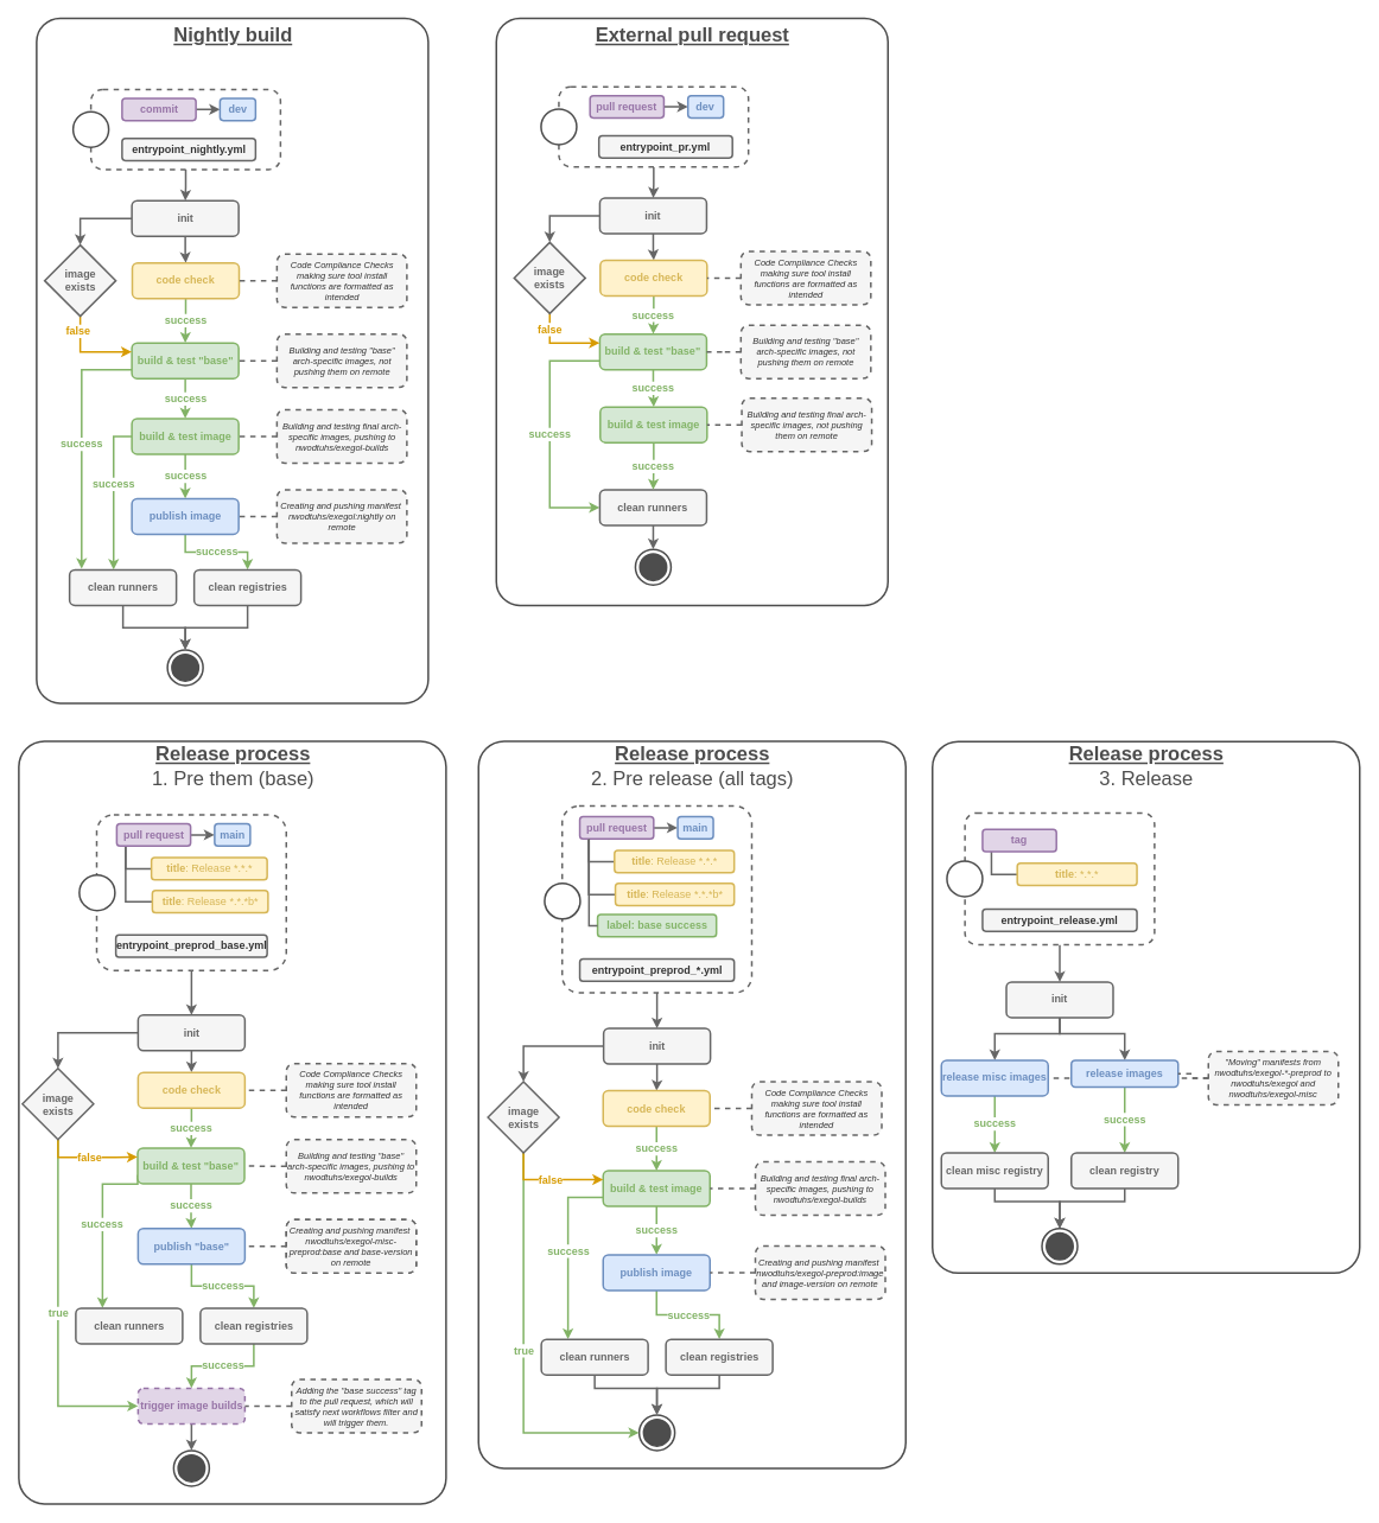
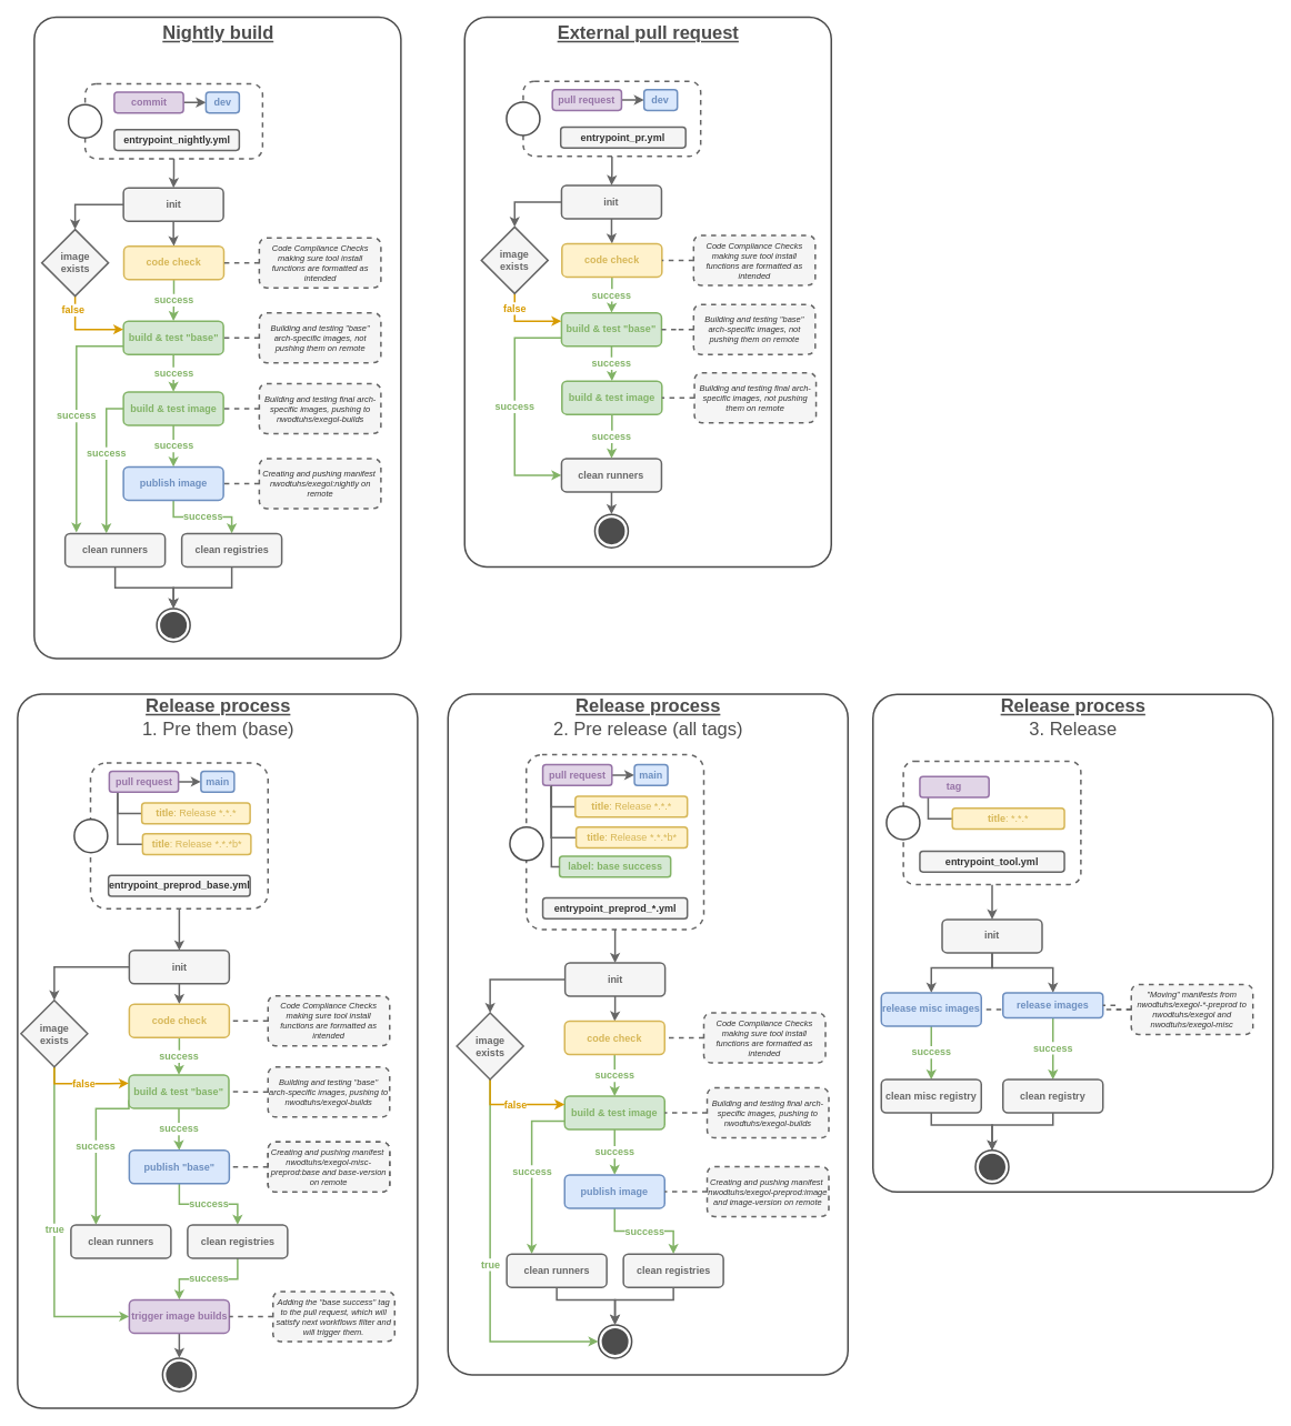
- <mxCell id="124" value="&lt;span style=&quot;color: rgb(51, 51, 51); font-weight: 700;&quot;&gt;entrypoint_release.yml&lt;/span&gt;" style="rounded=1;whiteSpace=wrap;html=1;strokeColor=#666666;fillColor=#f5f5f5;fontColor=#333333;strokeWidth=2;" parent="1" vertex="1"><mxGeometry x="1103.25" y="1021.38" width="173.5" height="25" as="geometry" /></mxCell>
+ <mxCell id="124" value="&lt;span style=&quot;color: rgb(51, 51, 51); font-weight: 700;&quot;&gt;entrypoint_tool.yml&lt;/span&gt;" style="rounded=1;whiteSpace=wrap;html=1;strokeColor=#666666;fillColor=#f5f5f5;fontColor=#333333;strokeWidth=2;" parent="1" vertex="1"><mxGeometry x="1103.25" y="1021.38" width="173.5" height="25" as="geometry" /></mxCell>
- <mxCell id="32" value="trigger image builds" style="rounded=1;whiteSpace=wrap;html=1;fontSize=12;glass=0;strokeWidth=2;shadow=0;fillColor=#e1d5e7;strokeColor=#9673a6;fontStyle=1;fontColor=#9673A6;dashed=1;" parent="1" vertex="1"><mxGeometry x="154.5" y="1560" width="120" height="40" as="geometry" /></mxCell>
+ <mxCell id="32" value="trigger image builds" style="rounded=1;whiteSpace=wrap;html=1;fontSize=12;glass=0;strokeWidth=2;shadow=0;fillColor=#e1d5e7;strokeColor=#9673a6;fontStyle=1;fontColor=#9673A6;" parent="1" vertex="1"><mxGeometry x="154.5" y="1560" width="120" height="40" as="geometry" /></mxCell>
